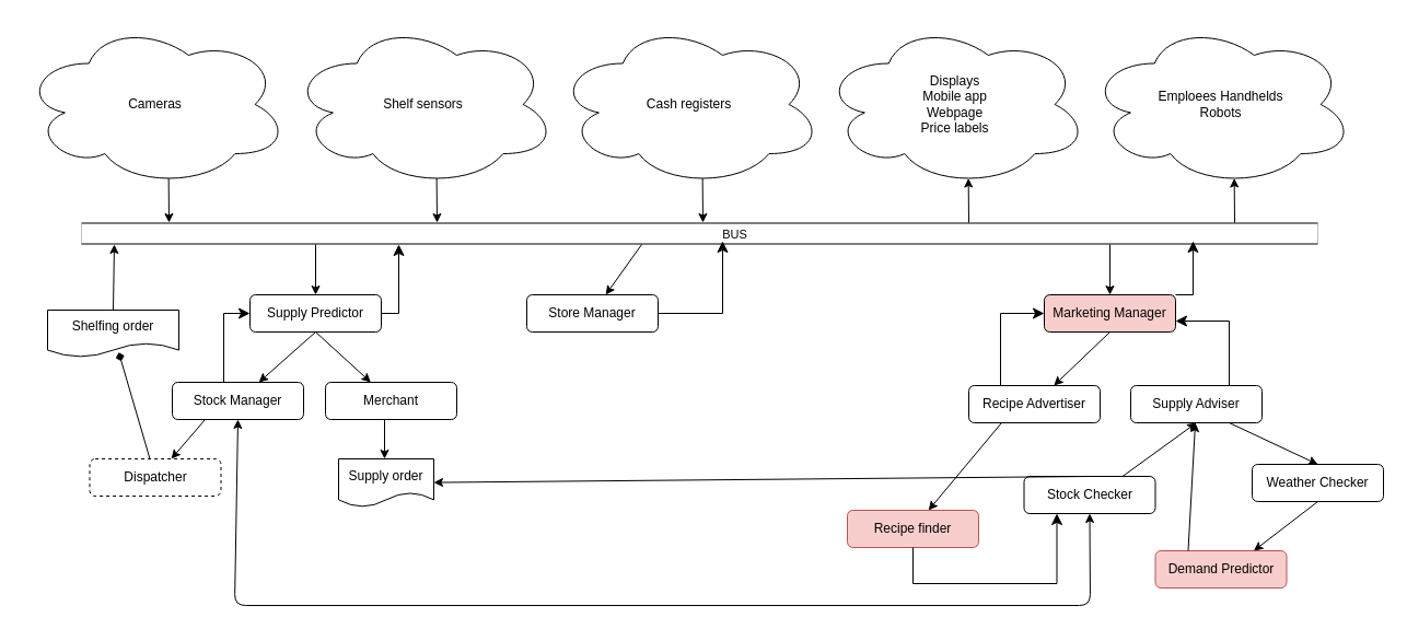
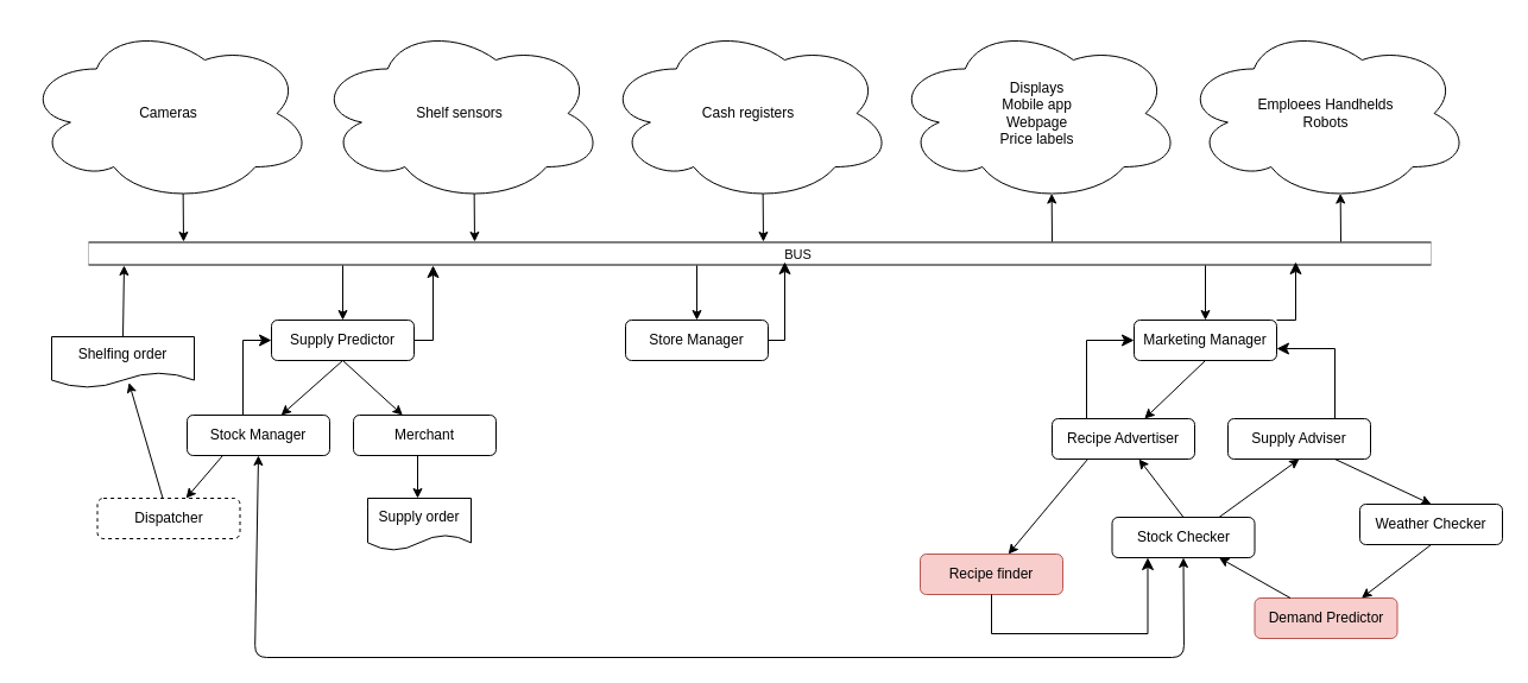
- <mxCell id="8" value="Store Manager" style="rounded=1;whiteSpace=wrap;html=1;" vertex="1" parent="1"><mxGeometry x="481" y="269" width="120" height="34" as="geometry" /></mxCell>
+ <mxCell id="8" value="Store Manager" style="rounded=1;whiteSpace=wrap;html=1;" vertex="1" parent="1"><mxGeometry x="526" y="269" width="120" height="34" as="geometry" /></mxCell>
- <mxCell id="14" value="Marketing Manager" style="rounded=1;whiteSpace=wrap;html=1;fillColor=#f8cecc;" vertex="1" parent="1"><mxGeometry x="954" y="269" width="120" height="34" as="geometry" /></mxCell>
+ <mxCell id="14" value="Marketing Manager" style="rounded=1;whiteSpace=wrap;html=1;" vertex="1" parent="1"><mxGeometry x="954" y="269" width="120" height="34" as="geometry" /></mxCell>
- <mxCell id="20" value="" style="endArrow=diamond;html=1;entryX=0.542;entryY=0.899;entryDx=0;entryDy=0;entryPerimeter=0;" edge="1" parent="1" target="21" source="18"><mxGeometry width="50" height="50" relative="1" as="geometry"><mxPoint x="54" y="343" as="sourcePoint" /><mxPoint x="54" y="389" as="targetPoint" /></mxGeometry></mxCell>
+ <mxCell id="20" value="" style="endArrow=classic;html=1;entryX=0.542;entryY=0.899;entryDx=0;entryDy=0;entryPerimeter=0;" edge="1" parent="1" target="21" source="18"><mxGeometry width="50" height="50" relative="1" as="geometry"><mxPoint x="54" y="343" as="sourcePoint" /><mxPoint x="54" y="389" as="targetPoint" /></mxGeometry></mxCell>
- <mxCell id="42" value="" style="endArrow=classic;html=1;exitX=0.5;exitY=0;exitDx=0;exitDy=0;" edge="1" parent="1" source="41" target="27"><mxGeometry width="50" height="50" relative="1" as="geometry"><mxPoint x="505" y="533" as="sourcePoint" /><mxPoint x="555" y="483" as="targetPoint" /></mxGeometry></mxCell>
+ <mxCell id="42" value="" style="endArrow=classic;html=1;exitX=0.5;exitY=0;exitDx=0;exitDy=0;" edge="1" parent="1" source="41" target="35"><mxGeometry width="50" height="50" relative="1" as="geometry"><mxPoint x="505" y="533" as="sourcePoint" /><mxPoint x="555" y="483" as="targetPoint" /></mxGeometry></mxCell>
- <mxCell id="49" value="" style="endArrow=classic;html=1;exitX=0.25;exitY=0;exitDx=0;exitDy=0;" edge="1" parent="1" source="46" target="43"><mxGeometry width="50" height="50" relative="1" as="geometry"><mxPoint x="734" y="323" as="sourcePoint" /><mxPoint x="784" y="273" as="targetPoint" /></mxGeometry></mxCell>
+ <mxCell id="49" value="" style="endArrow=classic;html=1;exitX=0.25;exitY=0;exitDx=0;exitDy=0;entryX=0.75;entryY=1;entryDx=0;entryDy=0;" edge="1" parent="1" source="46" target="41"><mxGeometry width="50" height="50" relative="1" as="geometry"><mxPoint x="734" y="323" as="sourcePoint" /><mxPoint x="784" y="273" as="targetPoint" /></mxGeometry></mxCell>
